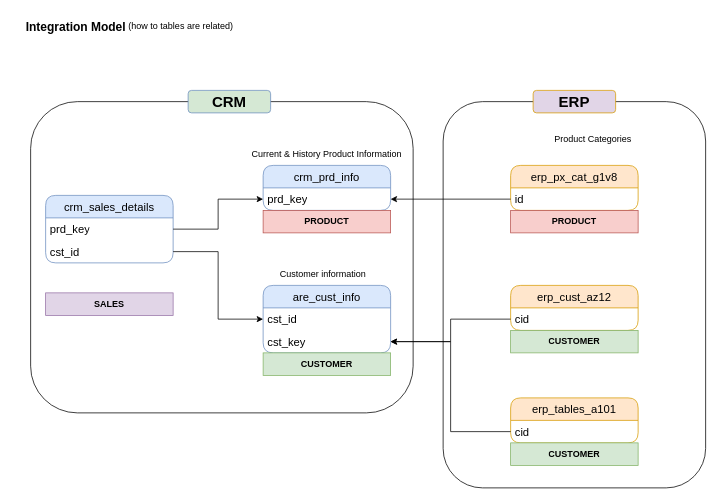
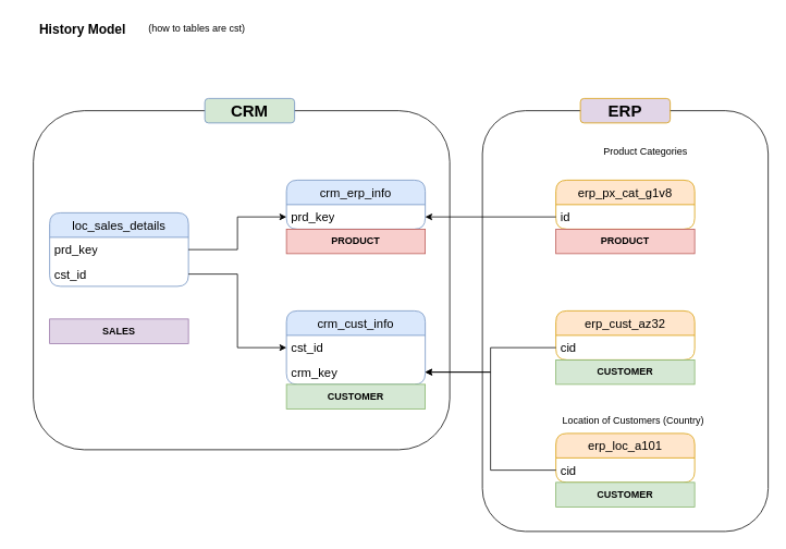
- <mxCell id="2" value="&lt;font style=&quot;font-size: 16px;&quot;&gt;&lt;b&gt;Integration Model&lt;/b&gt;&lt;/font&gt;" style="text;html=1;align=center;verticalAlign=middle;resizable=0;points=[];autosize=1;strokeColor=none;fillColor=none;" parent="1" vertex="1"><mxGeometry y="20" width="160" height="30" as="geometry" x="20" /></mxCell>
+ <mxCell id="2" value="&lt;font style=&quot;font-size: 16px;&quot;&gt;&lt;b&gt;History Model&lt;/b&gt;&lt;/font&gt;" style="text;html=1;align=center;verticalAlign=middle;resizable=0;points=[];autosize=1;strokeColor=none;fillColor=none;" parent="1" vertex="1"><mxGeometry y="20" width="160" height="30" as="geometry" x="20" /></mxCell>
- <mxCell id="3" value="(how to tables are related)" style="text;html=1;align=center;verticalAlign=middle;resizable=0;points=[];autosize=1;strokeColor=none;fillColor=none;" parent="1" vertex="1"><mxGeometry x="160" y="20" width="160" height="30" as="geometry" /></mxCell>
+ <mxCell id="3" value="(how to tables are cst)" style="text;html=1;align=center;verticalAlign=middle;resizable=0;points=[];autosize=1;strokeColor=none;fillColor=none;" parent="1" vertex="1"><mxGeometry x="160" y="20" width="160" height="30" as="geometry" /></mxCell>
- <mxCell id="10" value="Current &amp;amp; History Product Information" style="text;html=1;align=center;verticalAlign=middle;whiteSpace=wrap;rounded=0;" parent="1" vertex="1"><mxGeometry x="330" y="190" width="210" height="30" as="geometry" /></mxCell>
- <mxCell id="8" value="crm_prd_info" style="swimlane;fontStyle=0;childLayout=stackLayout;horizontal=1;startSize=30;horizontalStack=0;resizeParent=1;resizeParentMax=0;resizeLast=0;collapsible=1;marginBottom=0;whiteSpace=wrap;html=1;rounded=1;fillColor=#dae8fc;strokeColor=#6c8ebf;fontSize=15;" parent="1" vertex="1"><mxGeometry x="350" y="220" width="170" height="60" as="geometry" /></mxCell>
+ <mxCell id="8" value="crm_erp_info" style="swimlane;fontStyle=0;childLayout=stackLayout;horizontal=1;startSize=30;horizontalStack=0;resizeParent=1;resizeParentMax=0;resizeLast=0;collapsible=1;marginBottom=0;whiteSpace=wrap;html=1;rounded=1;fillColor=#dae8fc;strokeColor=#6c8ebf;fontSize=15;" parent="1" vertex="1"><mxGeometry x="350" y="220" width="170" height="60" as="geometry" /></mxCell>
- <mxCell id="11" value="crm_sales_details" style="swimlane;fontStyle=0;childLayout=stackLayout;horizontal=1;startSize=30;horizontalStack=0;resizeParent=1;resizeParentMax=0;resizeLast=0;collapsible=1;marginBottom=0;whiteSpace=wrap;html=1;rounded=1;fillColor=#dae8fc;strokeColor=#6c8ebf;fontSize=15;" parent="1" vertex="1"><mxGeometry x="60" y="260" width="170" height="90" as="geometry" /></mxCell>
+ <mxCell id="11" value="loc_sales_details" style="swimlane;fontStyle=0;childLayout=stackLayout;horizontal=1;startSize=30;horizontalStack=0;resizeParent=1;resizeParentMax=0;resizeLast=0;collapsible=1;marginBottom=0;whiteSpace=wrap;html=1;rounded=1;fillColor=#dae8fc;strokeColor=#6c8ebf;fontSize=15;" parent="1" vertex="1"><mxGeometry x="60" y="260" width="170" height="90" as="geometry" /></mxCell>
- <mxCell id="7" value="Customer information" style="text;html=1;align=center;verticalAlign=middle;whiteSpace=wrap;rounded=0;" parent="1" vertex="1"><mxGeometry x="365" y="350" width="130" height="30" as="geometry" /></mxCell>
- <mxCell id="4" value="are_cust_info" style="swimlane;fontStyle=0;childLayout=stackLayout;horizontal=1;startSize=30;horizontalStack=0;resizeParent=1;resizeParentMax=0;resizeLast=0;collapsible=1;marginBottom=0;whiteSpace=wrap;html=1;rounded=1;fillColor=#dae8fc;strokeColor=#6c8ebf;fontSize=15;" parent="1" vertex="1"><mxGeometry x="350" y="380" width="170" height="90" as="geometry" /></mxCell>
+ <mxCell id="4" value="crm_cust_info" style="swimlane;fontStyle=0;childLayout=stackLayout;horizontal=1;startSize=30;horizontalStack=0;resizeParent=1;resizeParentMax=0;resizeLast=0;collapsible=1;marginBottom=0;whiteSpace=wrap;html=1;rounded=1;fillColor=#dae8fc;strokeColor=#6c8ebf;fontSize=15;" parent="1" vertex="1"><mxGeometry x="350" y="380" width="170" height="90" as="geometry" /></mxCell>
- <mxCell id="16" value="erp_cust_az12" style="swimlane;fontStyle=0;childLayout=stackLayout;horizontal=1;startSize=30;horizontalStack=0;resizeParent=1;resizeParentMax=0;resizeLast=0;collapsible=1;marginBottom=0;whiteSpace=wrap;html=1;rounded=1;fillColor=#ffe6cc;strokeColor=#d79b00;fontSize=15;" parent="1" vertex="1"><mxGeometry x="680" y="380" width="170" height="60" as="geometry" /></mxCell>
+ <mxCell id="16" value="erp_cust_az32" style="swimlane;fontStyle=0;childLayout=stackLayout;horizontal=1;startSize=30;horizontalStack=0;resizeParent=1;resizeParentMax=0;resizeLast=0;collapsible=1;marginBottom=0;whiteSpace=wrap;html=1;rounded=1;fillColor=#ffe6cc;strokeColor=#d79b00;fontSize=15;" parent="1" vertex="1"><mxGeometry x="680" y="380" width="170" height="60" as="geometry" /></mxCell>
- <mxCell id="6" value="cst_key" style="text;strokeColor=none;fillColor=none;align=left;verticalAlign=middle;spacingLeft=4;spacingRight=4;overflow=hidden;points=[[0,0.5],[1,0.5]];portConstraint=eastwest;rotatable=0;whiteSpace=wrap;html=1;fontSize=15;" parent="4" vertex="1"><mxGeometry y="60" width="170" height="30" as="geometry" /></mxCell>
+ <mxCell id="6" value="crm_key" style="text;strokeColor=none;fillColor=none;align=left;verticalAlign=middle;spacingLeft=4;spacingRight=4;overflow=hidden;points=[[0,0.5],[1,0.5]];portConstraint=eastwest;rotatable=0;whiteSpace=wrap;html=1;fontSize=15;" parent="4" vertex="1"><mxGeometry y="60" width="170" height="30" as="geometry" /></mxCell>
+ <mxCell id="23" value="Location of Customers (Country)" style="text;html=1;align=center;verticalAlign=middle;whiteSpace=wrap;rounded=0;" parent="1" vertex="1"><mxGeometry x="670" y="500" width="210" height="30" as="geometry" /></mxCell>
- <mxCell id="21" value="erp_tables_a101" style="swimlane;fontStyle=0;childLayout=stackLayout;horizontal=1;startSize=30;horizontalStack=0;resizeParent=1;resizeParentMax=0;resizeLast=0;collapsible=1;marginBottom=0;whiteSpace=wrap;html=1;rounded=1;fillColor=#ffe6cc;strokeColor=#d79b00;fontSize=15;" parent="1" vertex="1"><mxGeometry x="680" y="530" width="170" height="60" as="geometry" /></mxCell>
+ <mxCell id="21" value="erp_loc_a101" style="swimlane;fontStyle=0;childLayout=stackLayout;horizontal=1;startSize=30;horizontalStack=0;resizeParent=1;resizeParentMax=0;resizeLast=0;collapsible=1;marginBottom=0;whiteSpace=wrap;html=1;rounded=1;fillColor=#ffe6cc;strokeColor=#d79b00;fontSize=15;" parent="1" vertex="1"><mxGeometry x="680" y="530" width="170" height="60" as="geometry" /></mxCell>
